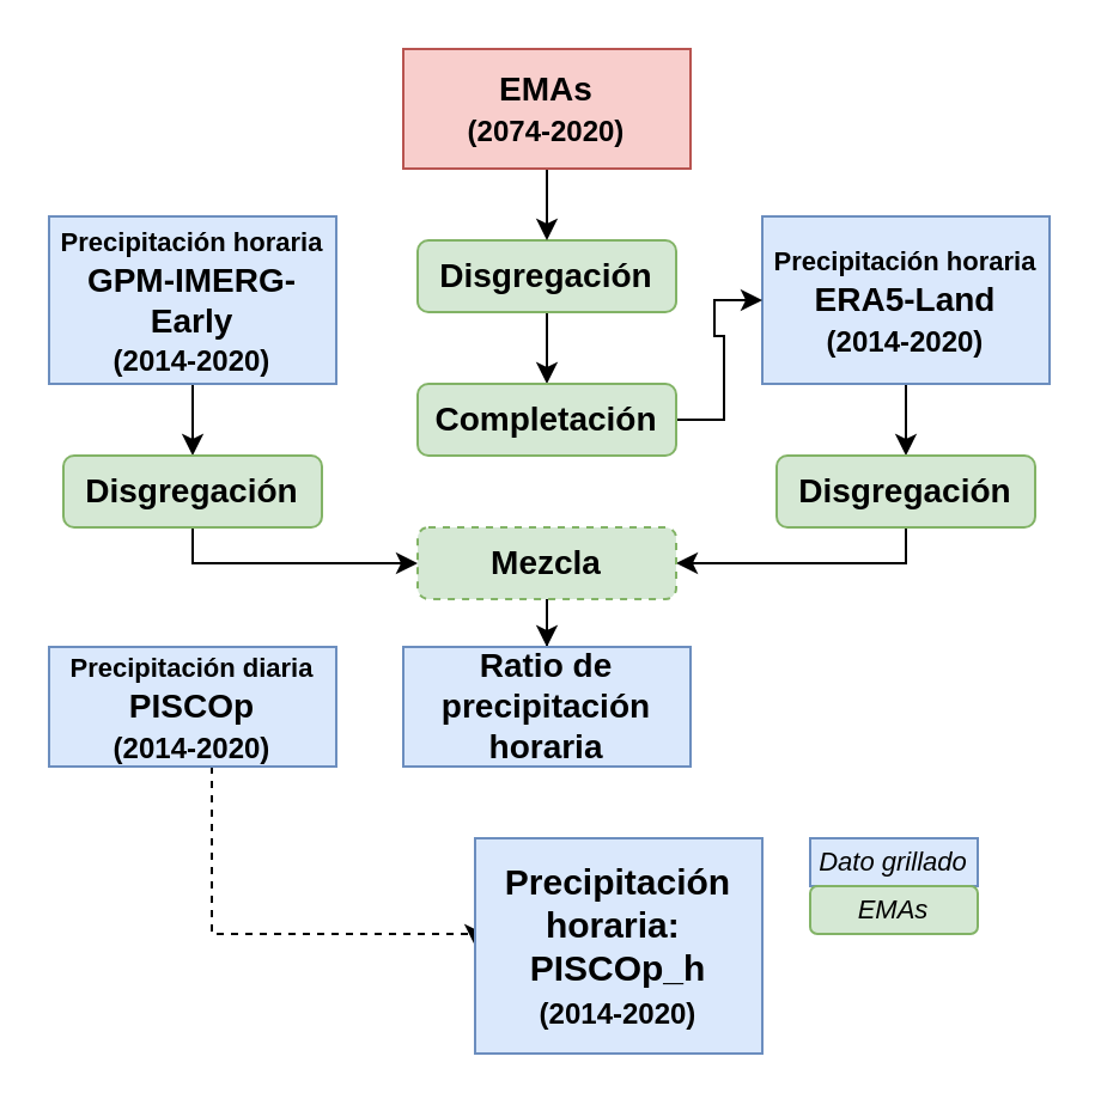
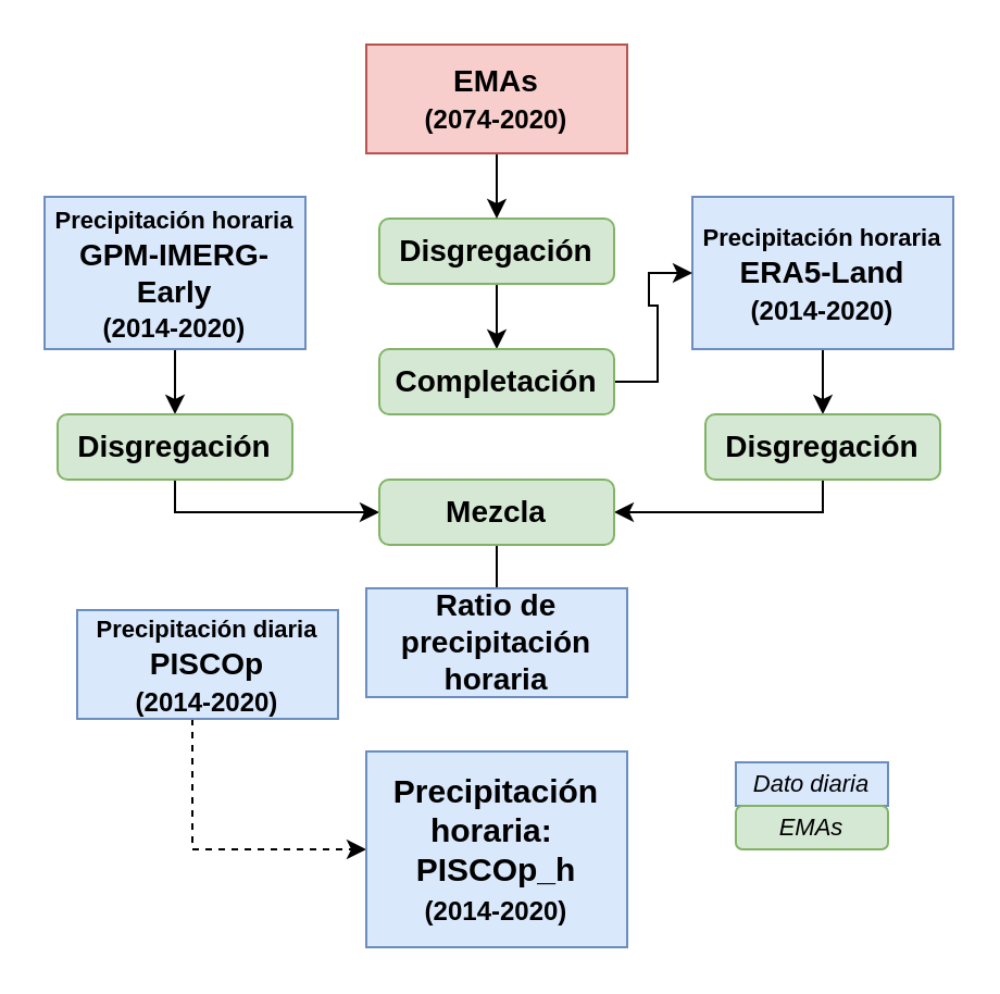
- <mxCell id="17" value="Mezcla" style="rounded=1;whiteSpace=wrap;html=1;fontStyle=1;fontSize=14;fillColor=#d5e8d4;strokeColor=#82b366;dashed=1;" vertex="1" parent="1"><mxGeometry x="174" y="220" width="108" height="30" as="geometry" /></mxCell>
+ <mxCell id="17" value="Mezcla" style="rounded=1;whiteSpace=wrap;html=1;fontStyle=1;fontSize=14;fillColor=#d5e8d4;strokeColor=#82b366;" vertex="1" parent="1"><mxGeometry x="174" y="220" width="108" height="30" as="geometry" /></mxCell>
- <mxCell id="16" style="edgeStyle=orthogonalEdgeStyle;rounded=0;orthogonalLoop=1;jettySize=auto;html=1;entryX=0.5;entryY=0;entryDx=0;entryDy=0;fontSize=14;" edge="1" parent="1" source="17" target="18"><mxGeometry relative="1" as="geometry" /></mxCell>
+ <mxCell id="16" style="edgeStyle=orthogonalEdgeStyle;rounded=0;orthogonalLoop=1;jettySize=auto;html=1;entryX=0.5;entryY=0;entryDx=0;entryDy=0;fontSize=14;endArrow=none;" edge="1" parent="1" source="17" target="18"><mxGeometry relative="1" as="geometry" /></mxCell>
- <mxCell id="20" value="&lt;font style=&quot;font-size: 11px&quot;&gt;Precipitación diaria&lt;/font&gt;&lt;br&gt;PISCOp&lt;br&gt;&lt;font style=&quot;font-size: 12px&quot;&gt;(2014-2020)&lt;/font&gt;" style="rounded=0;whiteSpace=wrap;html=1;fontStyle=1;fontSize=14;fillColor=#dae8fc;strokeColor=#6c8ebf;" vertex="1" parent="1"><mxGeometry x="20" y="270" width="120" height="50" as="geometry" /></mxCell>
+ <mxCell id="20" value="&lt;font style=&quot;font-size: 11px&quot;&gt;Precipitación diaria&lt;/font&gt;&lt;br&gt;PISCOp&lt;br&gt;&lt;font style=&quot;font-size: 12px&quot;&gt;(2014-2020)&lt;/font&gt;" style="rounded=0;whiteSpace=wrap;html=1;fontStyle=1;fontSize=14;fillColor=#dae8fc;strokeColor=#6c8ebf;" vertex="1" parent="1"><mxGeometry x="35" y="280" width="120" height="50" as="geometry" /></mxCell>
- <mxCell id="22" value="Dato grillado" style="rounded=0;whiteSpace=wrap;html=1;fontSize=11;fillColor=#dae8fc;strokeColor=#6c8ebf;fontStyle=2" vertex="1" parent="1"><mxGeometry x="338" y="350" width="70" height="20" as="geometry" /></mxCell>
+ <mxCell id="22" value="Dato diaria" style="rounded=0;whiteSpace=wrap;html=1;fontSize=11;fillColor=#dae8fc;strokeColor=#6c8ebf;fontStyle=2" vertex="1" parent="1"><mxGeometry x="338" y="350" width="70" height="20" as="geometry" /></mxCell>
- <mxCell id="21" value="Precipitación horaria:&amp;nbsp;&lt;br style=&quot;font-size: 15px&quot;&gt;PISCOp_h&lt;br style=&quot;font-size: 15px&quot;&gt;&lt;font style=&quot;font-size: 12px&quot;&gt;(2014-2020)&lt;/font&gt;" style="rounded=0;whiteSpace=wrap;html=1;fontStyle=1;fontSize=15;fillColor=#dae8fc;strokeColor=#6c8ebf;" vertex="1" parent="1"><mxGeometry x="198" y="350" width="120" height="90" as="geometry" /></mxCell>
+ <mxCell id="21" value="Precipitación horaria:&amp;nbsp;&lt;br style=&quot;font-size: 15px&quot;&gt;PISCOp_h&lt;br style=&quot;font-size: 15px&quot;&gt;&lt;font style=&quot;font-size: 12px&quot;&gt;(2014-2020)&lt;/font&gt;" style="rounded=0;whiteSpace=wrap;html=1;fontStyle=1;fontSize=15;fillColor=#dae8fc;strokeColor=#6c8ebf;" vertex="1" parent="1"><mxGeometry x="168" y="345" width="120" height="90" as="geometry" /></mxCell>
